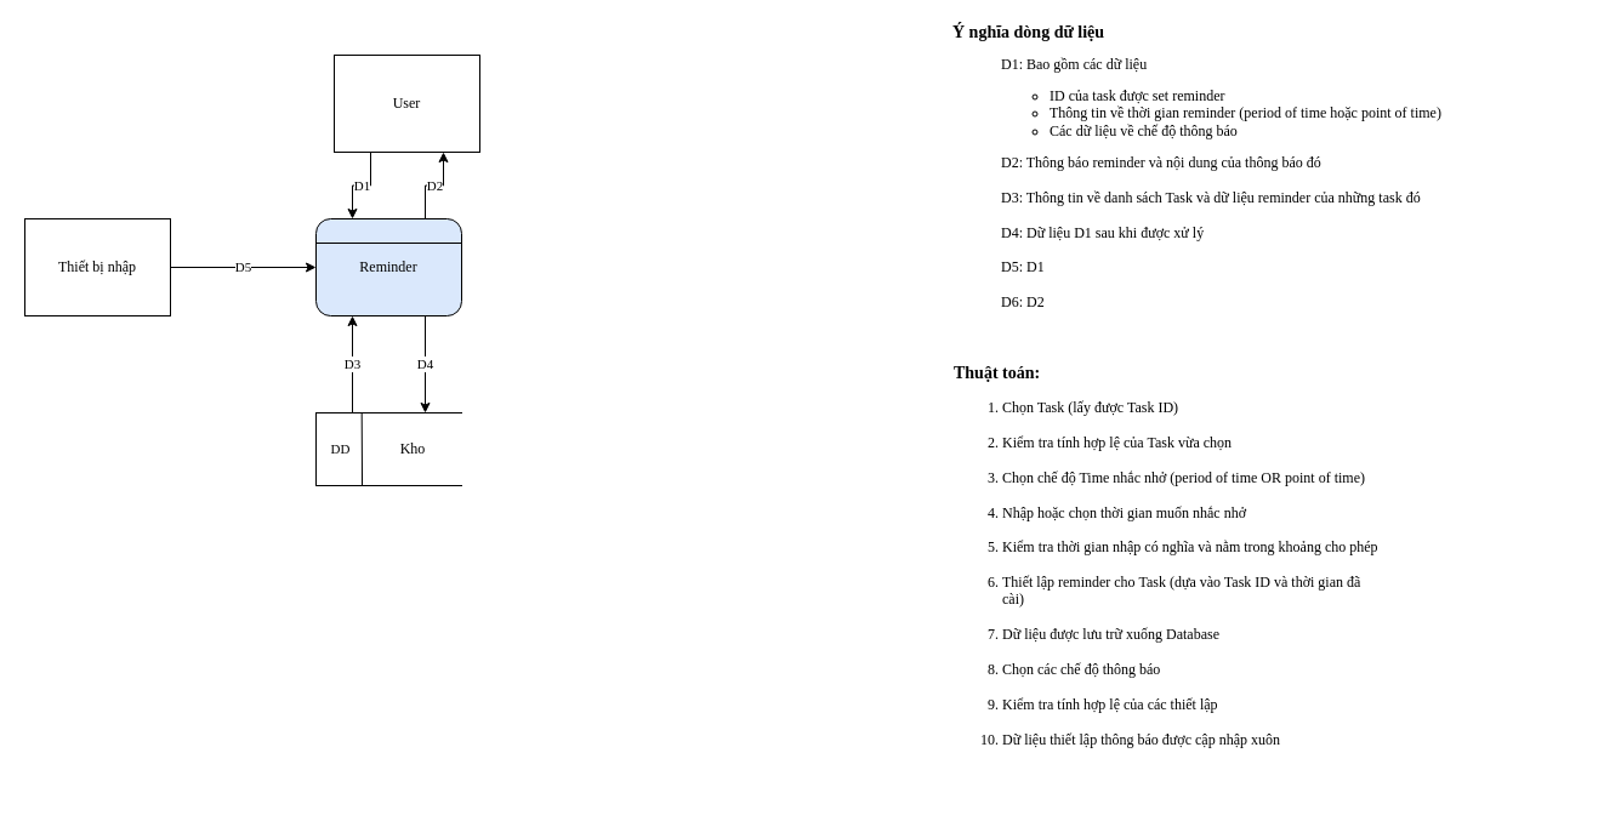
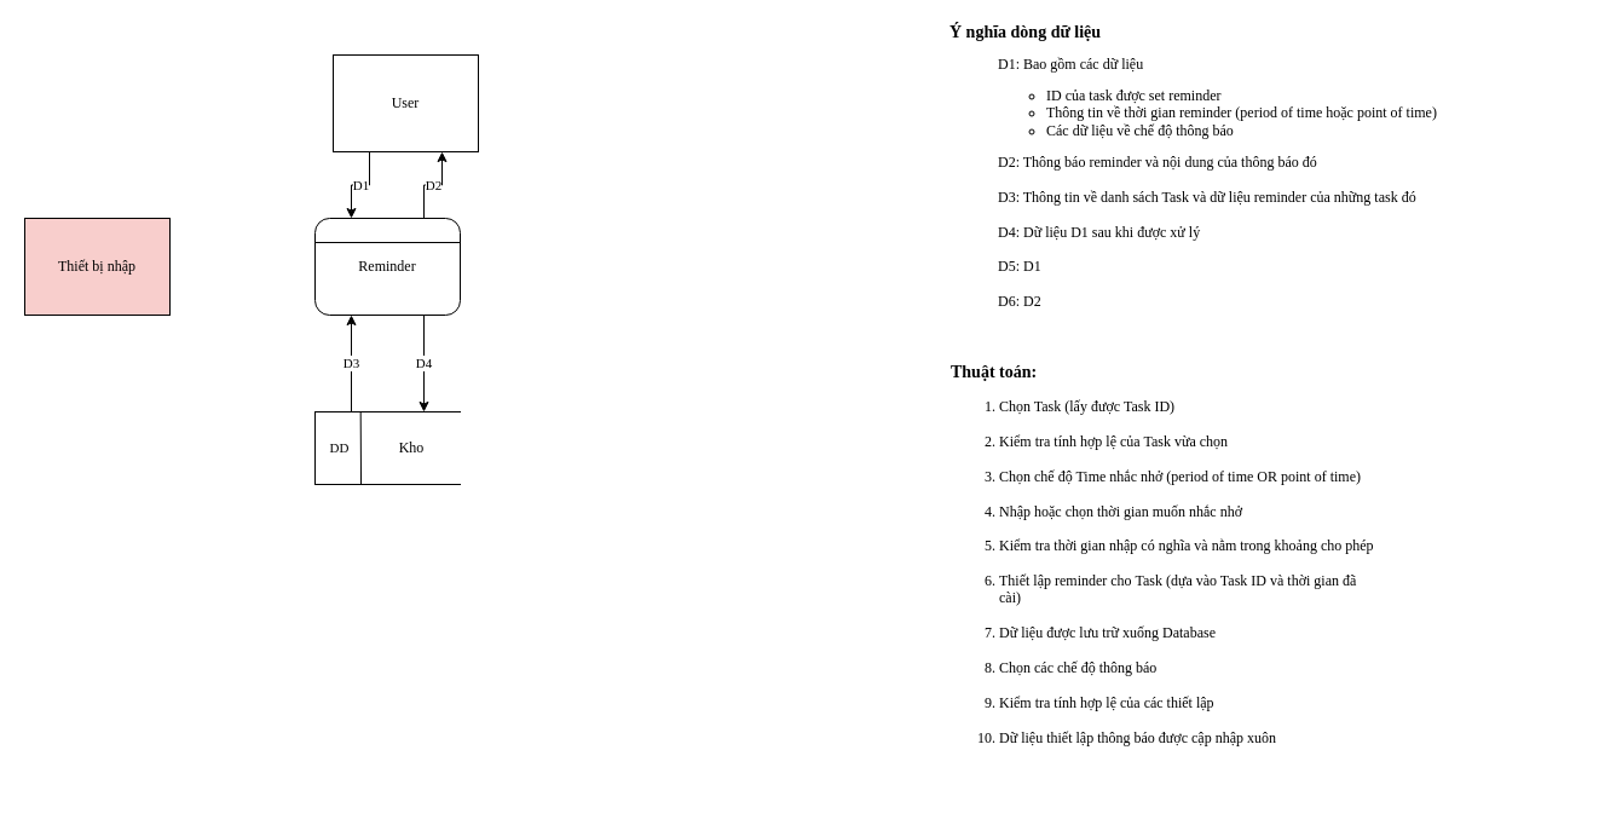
- <mxCell id="9" value="Thiết bị nhập" style="rounded=0;whiteSpace=wrap;html=1;fontStyle=0;fontFamily=Verdana;" vertex="1" parent="1"><mxGeometry x="20" y="180" width="120" height="80" as="geometry" /></mxCell>
+ <mxCell id="9" value="Thiết bị nhập" style="rounded=0;whiteSpace=wrap;html=1;fontStyle=0;fontFamily=Verdana;fillColor=#f8cecc;" vertex="1" parent="1"><mxGeometry x="20" y="180" width="120" height="80" as="geometry" /></mxCell>
- <mxCell id="8" value="D5" style="edgeStyle=orthogonalEdgeStyle;rounded=0;orthogonalLoop=1;jettySize=auto;html=1;exitX=1;exitY=0.5;exitDx=0;exitDy=0;fontFamily=Verdana;" edge="1" parent="1" source="9" target="6"><mxGeometry relative="1" as="geometry" /></mxCell>
- <mxCell id="6" value="Reminder" style="rounded=1;whiteSpace=wrap;html=1;container=1;fontFamily=Verdana;fillColor=#dae8fc;" vertex="1" parent="1"><mxGeometry x="260" y="180" width="120" height="80" as="geometry" /></mxCell>
+ <mxCell id="6" value="Reminder" style="rounded=1;whiteSpace=wrap;html=1;container=1;fontFamily=Verdana;" vertex="1" parent="1"><mxGeometry x="260" y="180" width="120" height="80" as="geometry" /></mxCell>
